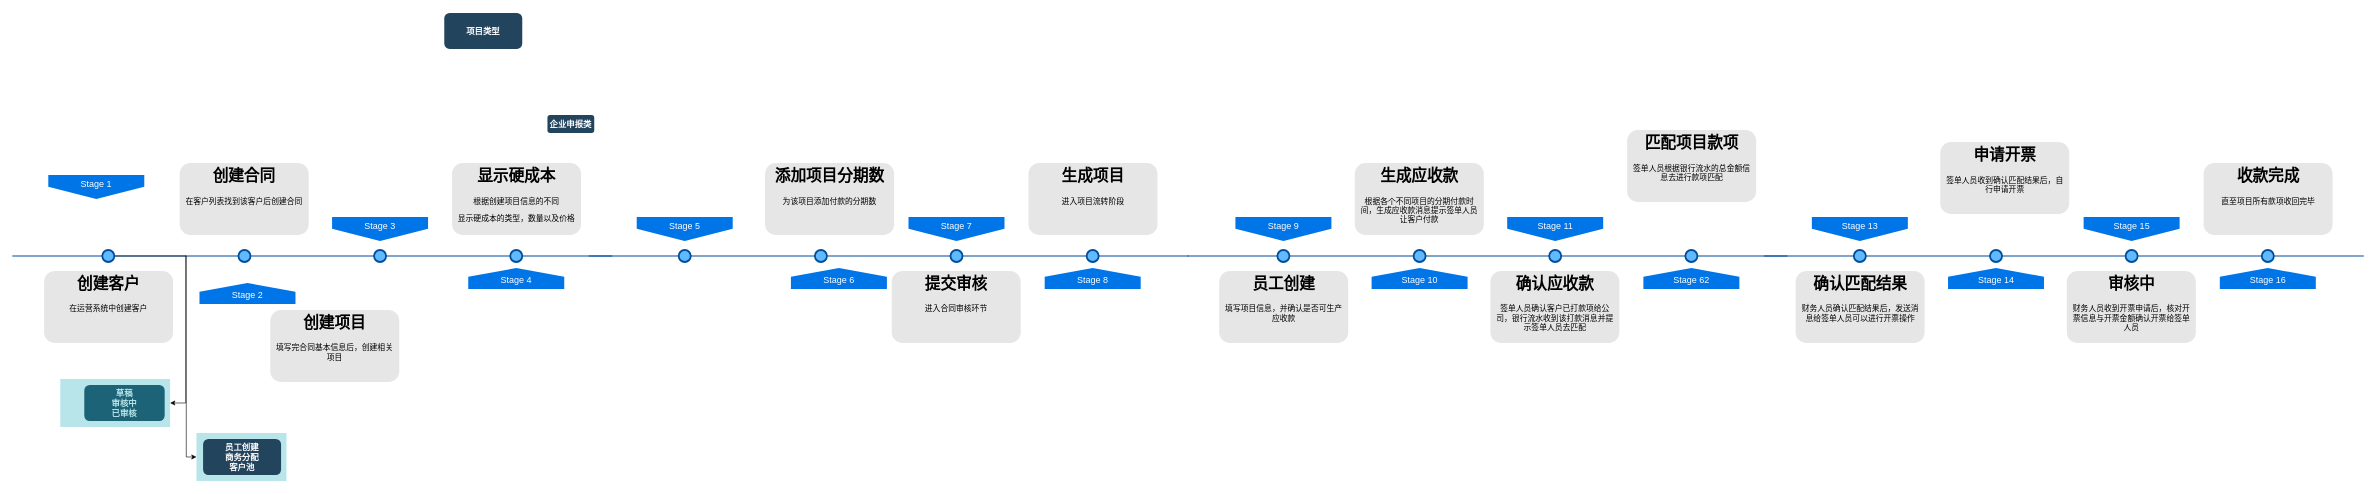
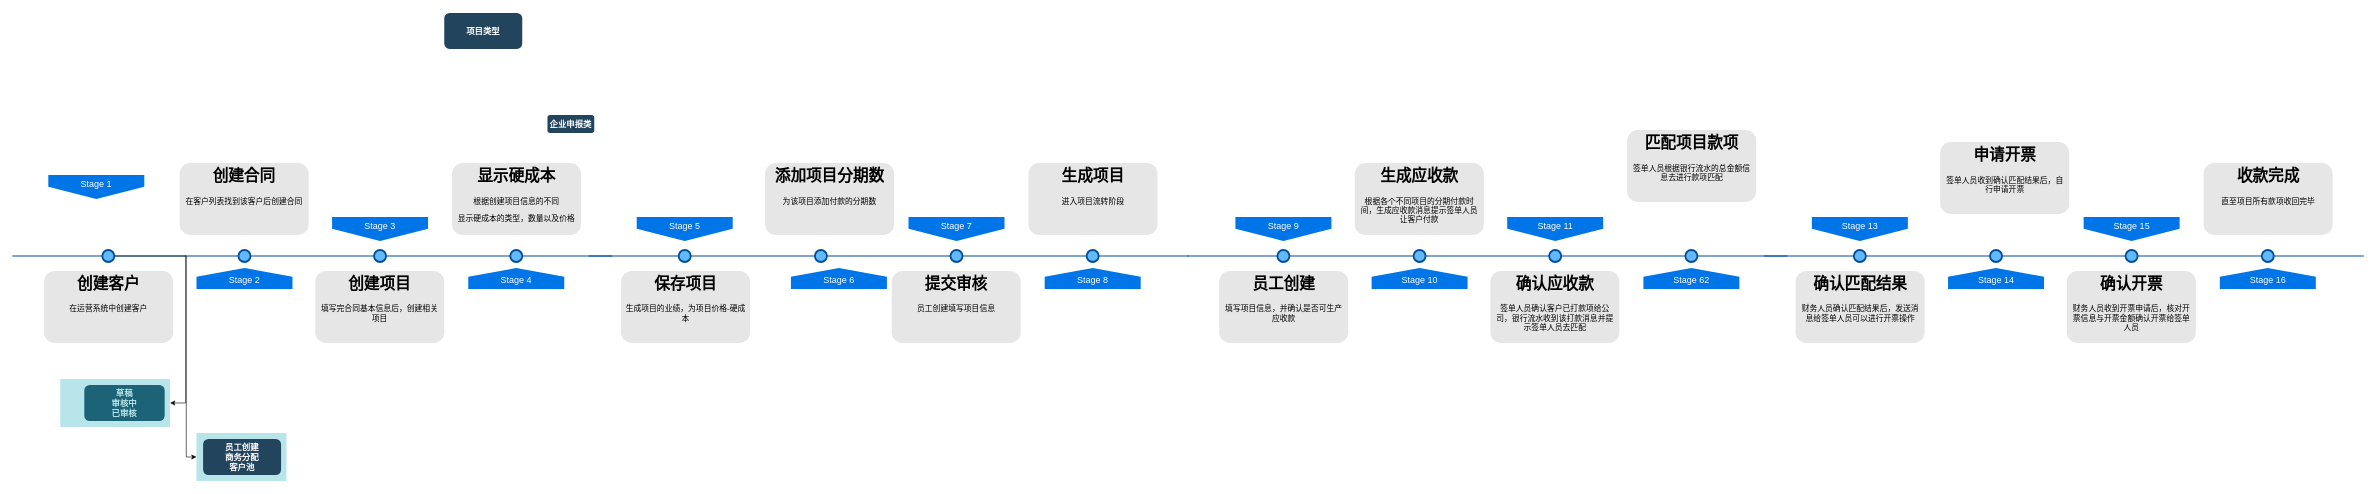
- <mxCell id="28" value="&lt;h1&gt;提交审核&lt;/h1&gt;&lt;p&gt;进入合同审核环节&lt;/p&gt;" style="text;html=1;spacing=5;spacingTop=-20;whiteSpace=wrap;overflow=hidden;strokeColor=none;strokeWidth=3;fillColor=#E6E6E6;fontSize=13;fontColor=#000000;align=center;rounded=1;" parent="1" vertex="1"><mxGeometry x="1485.8" y="451" width="215" height="120" as="geometry" /></mxCell>
+ <mxCell id="28" value="&lt;h1&gt;提交审核&lt;/h1&gt;&lt;p&gt;员工创建填写项目信息&lt;/p&gt;" style="text;html=1;spacing=5;spacingTop=-20;whiteSpace=wrap;overflow=hidden;strokeColor=none;strokeWidth=3;fillColor=#E6E6E6;fontSize=13;fontColor=#000000;align=center;rounded=1;" parent="1" vertex="1"><mxGeometry x="1485.8" y="451" width="215" height="120" as="geometry" /></mxCell>
- <mxCell id="54" value="&lt;h1&gt;审核中&lt;/h1&gt;&lt;p&gt;财务人员收到开票申请后，核对开票信息与开票金额确认开票给签单人员&lt;/p&gt;" style="text;html=1;spacing=5;spacingTop=-20;whiteSpace=wrap;overflow=hidden;strokeColor=none;strokeWidth=3;fillColor=#E6E6E6;fontSize=13;fontColor=#000000;align=center;rounded=1;" parent="1" vertex="1"><mxGeometry x="3444.5" y="451" width="215" height="120" as="geometry" /></mxCell>
+ <mxCell id="54" value="&lt;h1&gt;确认开票&lt;/h1&gt;&lt;p&gt;财务人员收到开票申请后，核对开票信息与开票金额确认开票给签单人员&lt;/p&gt;" style="text;html=1;spacing=5;spacingTop=-20;whiteSpace=wrap;overflow=hidden;strokeColor=none;strokeWidth=3;fillColor=#E6E6E6;fontSize=13;fontColor=#000000;align=center;rounded=1;" parent="1" vertex="1"><mxGeometry x="3444.5" y="451" width="215" height="120" as="geometry" /></mxCell>
- <mxCell id="6" value="&lt;span&gt;Stage 2&lt;/span&gt;" style="shape=offPageConnector;whiteSpace=wrap;html=1;fillColor=#0075E8;fontSize=15;fontColor=#FFFFFF;size=0.418;flipV=1;verticalAlign=bottom;strokeColor=none;spacingBottom=4;" parent="1" vertex="1"><mxGeometry x="332" y="471" width="160" height="35" as="geometry" /></mxCell>
+ <mxCell id="6" value="&lt;span&gt;Stage 2&lt;/span&gt;" style="shape=offPageConnector;whiteSpace=wrap;html=1;fillColor=#0075E8;fontSize=15;fontColor=#FFFFFF;size=0.418;flipV=1;verticalAlign=bottom;strokeColor=none;spacingBottom=4;" parent="1" vertex="1"><mxGeometry x="327" y="446" width="160" height="35" as="geometry" /></mxCell>
+ <mxCell id="26" value="&lt;h1&gt;保存项目&lt;/h1&gt;&lt;p&gt;生成项目的业绩，为项目价格-硬成本&lt;/p&gt;" style="text;html=1;spacing=5;spacingTop=-20;whiteSpace=wrap;overflow=hidden;strokeColor=none;strokeWidth=3;fillColor=#E6E6E6;fontSize=13;fontColor=#000000;align=center;rounded=1;" parent="1" vertex="1"><mxGeometry x="1034.8" y="451" width="215" height="120" as="geometry" /></mxCell>
- <mxCell id="15" value="&lt;h1&gt;创建项目&lt;/h1&gt;&lt;p&gt;填写完合同基本信息后，创建相关项目&lt;/p&gt;" style="text;html=1;spacing=5;spacingTop=-20;whiteSpace=wrap;overflow=hidden;strokeColor=none;strokeWidth=3;fillColor=#E6E6E6;fontSize=13;fontColor=#000000;align=center;rounded=1;" parent="1" vertex="1"><mxGeometry x="450" y="516" width="215" height="120" as="geometry" /></mxCell>
+ <mxCell id="15" value="&lt;h1&gt;创建项目&lt;/h1&gt;&lt;p&gt;填写完合同基本信息后，创建相关项目&lt;/p&gt;" style="text;html=1;spacing=5;spacingTop=-20;whiteSpace=wrap;overflow=hidden;strokeColor=none;strokeWidth=3;fillColor=#E6E6E6;fontSize=13;fontColor=#000000;align=center;rounded=1;" parent="1" vertex="1"><mxGeometry x="525" y="451" width="215" height="120" as="geometry" /></mxCell>
